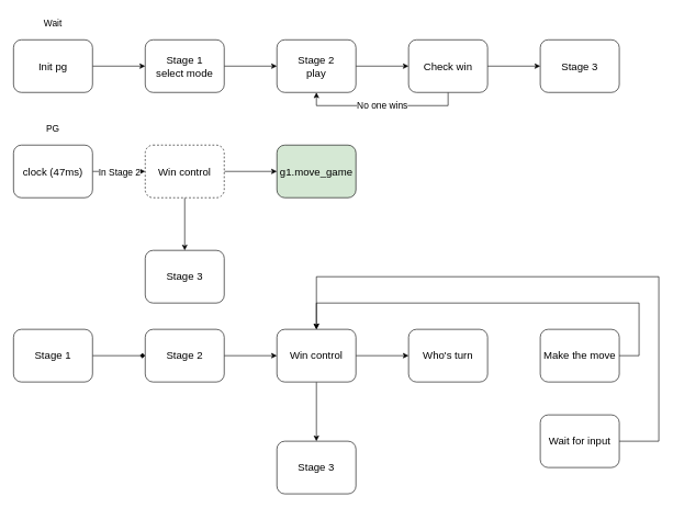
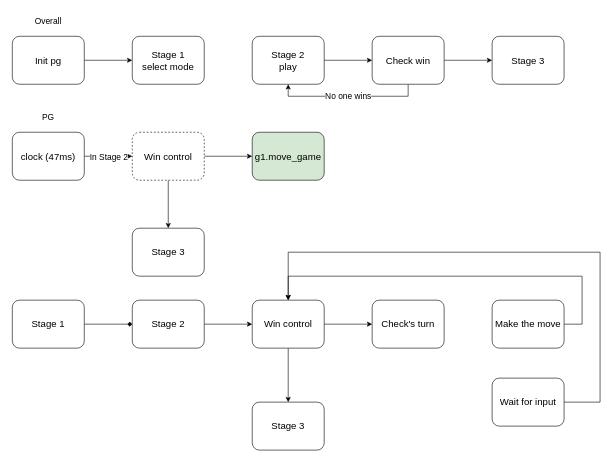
- <mxCell id="22" value="&lt;font style=&quot;font-size: 14px;&quot;&gt;Wait&lt;/font&gt;" style="text;html=1;align=center;verticalAlign=middle;whiteSpace=wrap;rounded=0;" vertex="1" parent="1"><mxGeometry x="50" width="60" height="30" as="geometry" y="20" /></mxCell>
+ <mxCell id="22" value="&lt;font style=&quot;font-size: 14px;&quot;&gt;Overall&lt;/font&gt;" style="text;html=1;align=center;verticalAlign=middle;whiteSpace=wrap;rounded=0;" vertex="1" parent="1"><mxGeometry x="50" width="60" height="30" as="geometry" y="20" /></mxCell>
- <mxCell id="4" value="" style="edgeStyle=orthogonalEdgeStyle;rounded=0;orthogonalLoop=1;jettySize=auto;html=1;" parent="1" source="5" target="7" edge="1"><mxGeometry relative="1" as="geometry" /></mxCell>
- <mxCell id="26" value="&lt;span style=&quot;font-size: 16px;&quot;&gt;Who's turn&lt;/span&gt;" style="rounded=1;whiteSpace=wrap;html=1;" vertex="1" parent="1"><mxGeometry x="620" y="500" width="120" height="80" as="geometry" /></mxCell>
+ <mxCell id="26" value="&lt;span style=&quot;font-size: 16px;&quot;&gt;Check's turn&lt;/span&gt;" style="rounded=1;whiteSpace=wrap;html=1;" vertex="1" parent="1"><mxGeometry x="620" y="500" width="120" height="80" as="geometry" /></mxCell>
